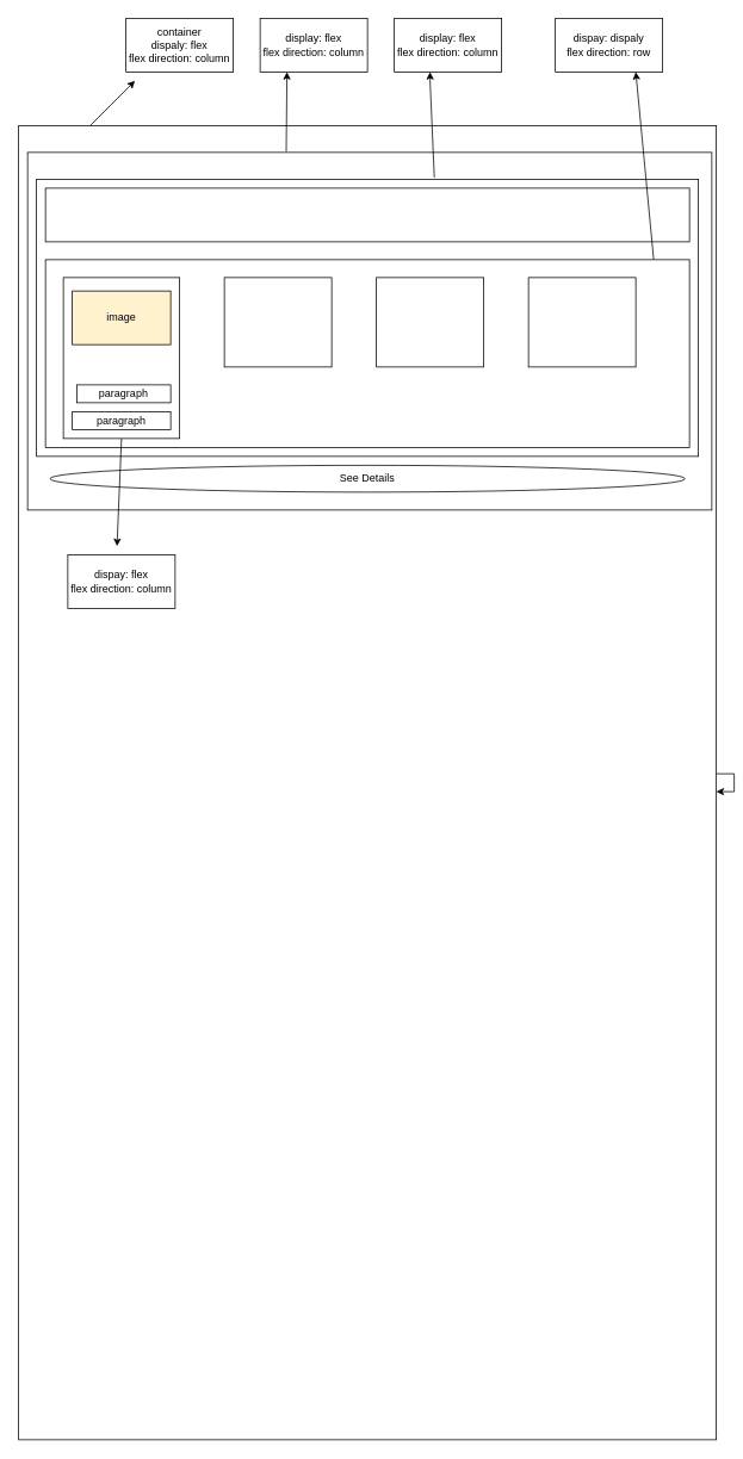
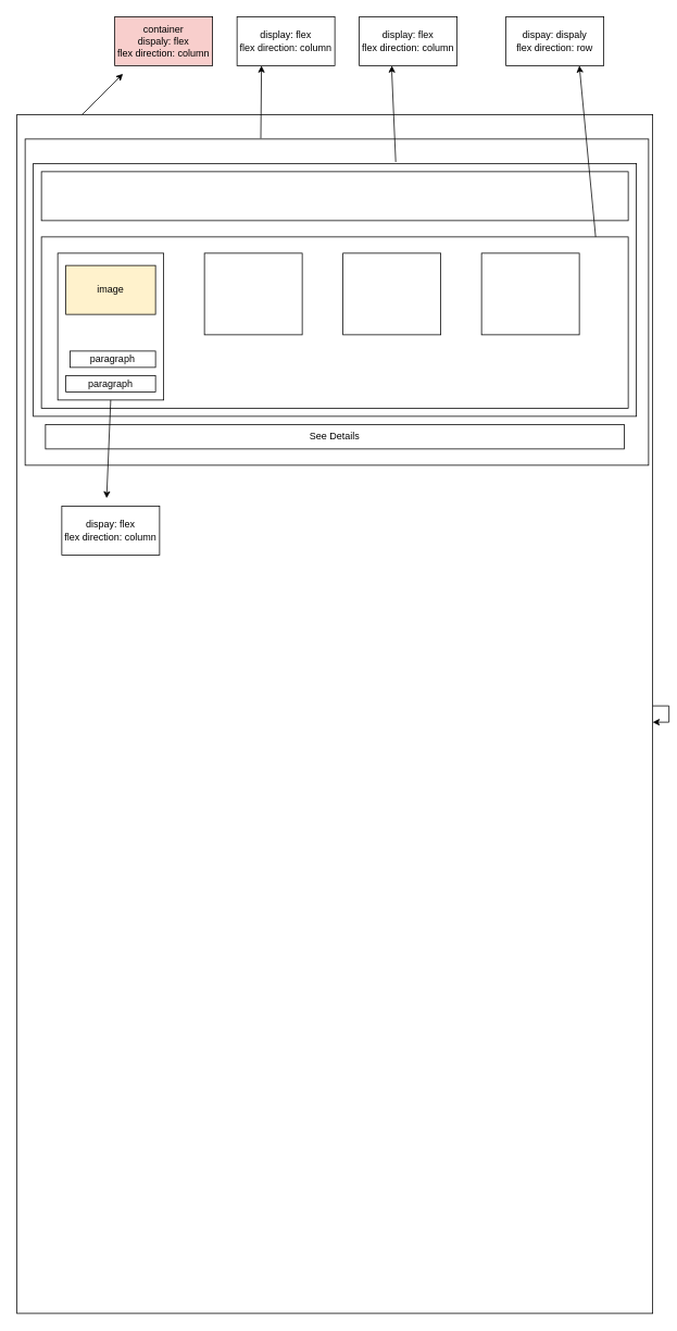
- <mxCell id="14" value="container&lt;br&gt;dispaly: flex&lt;br&gt;flex direction: column" style="rounded=0;whiteSpace=wrap;html=1;" vertex="1" parent="1"><mxGeometry x="140" y="20" width="120" height="60" as="geometry" /></mxCell>
+ <mxCell id="14" value="container&lt;br&gt;dispaly: flex&lt;br&gt;flex direction: column" style="rounded=0;whiteSpace=wrap;html=1;fillColor=#f8cecc;" vertex="1" parent="1"><mxGeometry x="140" y="20" width="120" height="60" as="geometry" /></mxCell>
- <mxCell id="6" value="See Details" style="ellipse;whiteSpace=wrap;html=1;" vertex="1" parent="1"><mxGeometry x="55" y="520" width="710" height="30" as="geometry" /></mxCell>
+ <mxCell id="6" value="See Details" style="rounded=0;whiteSpace=wrap;html=1;" vertex="1" parent="1"><mxGeometry x="55" y="520" width="710" height="30" as="geometry" /></mxCell>
